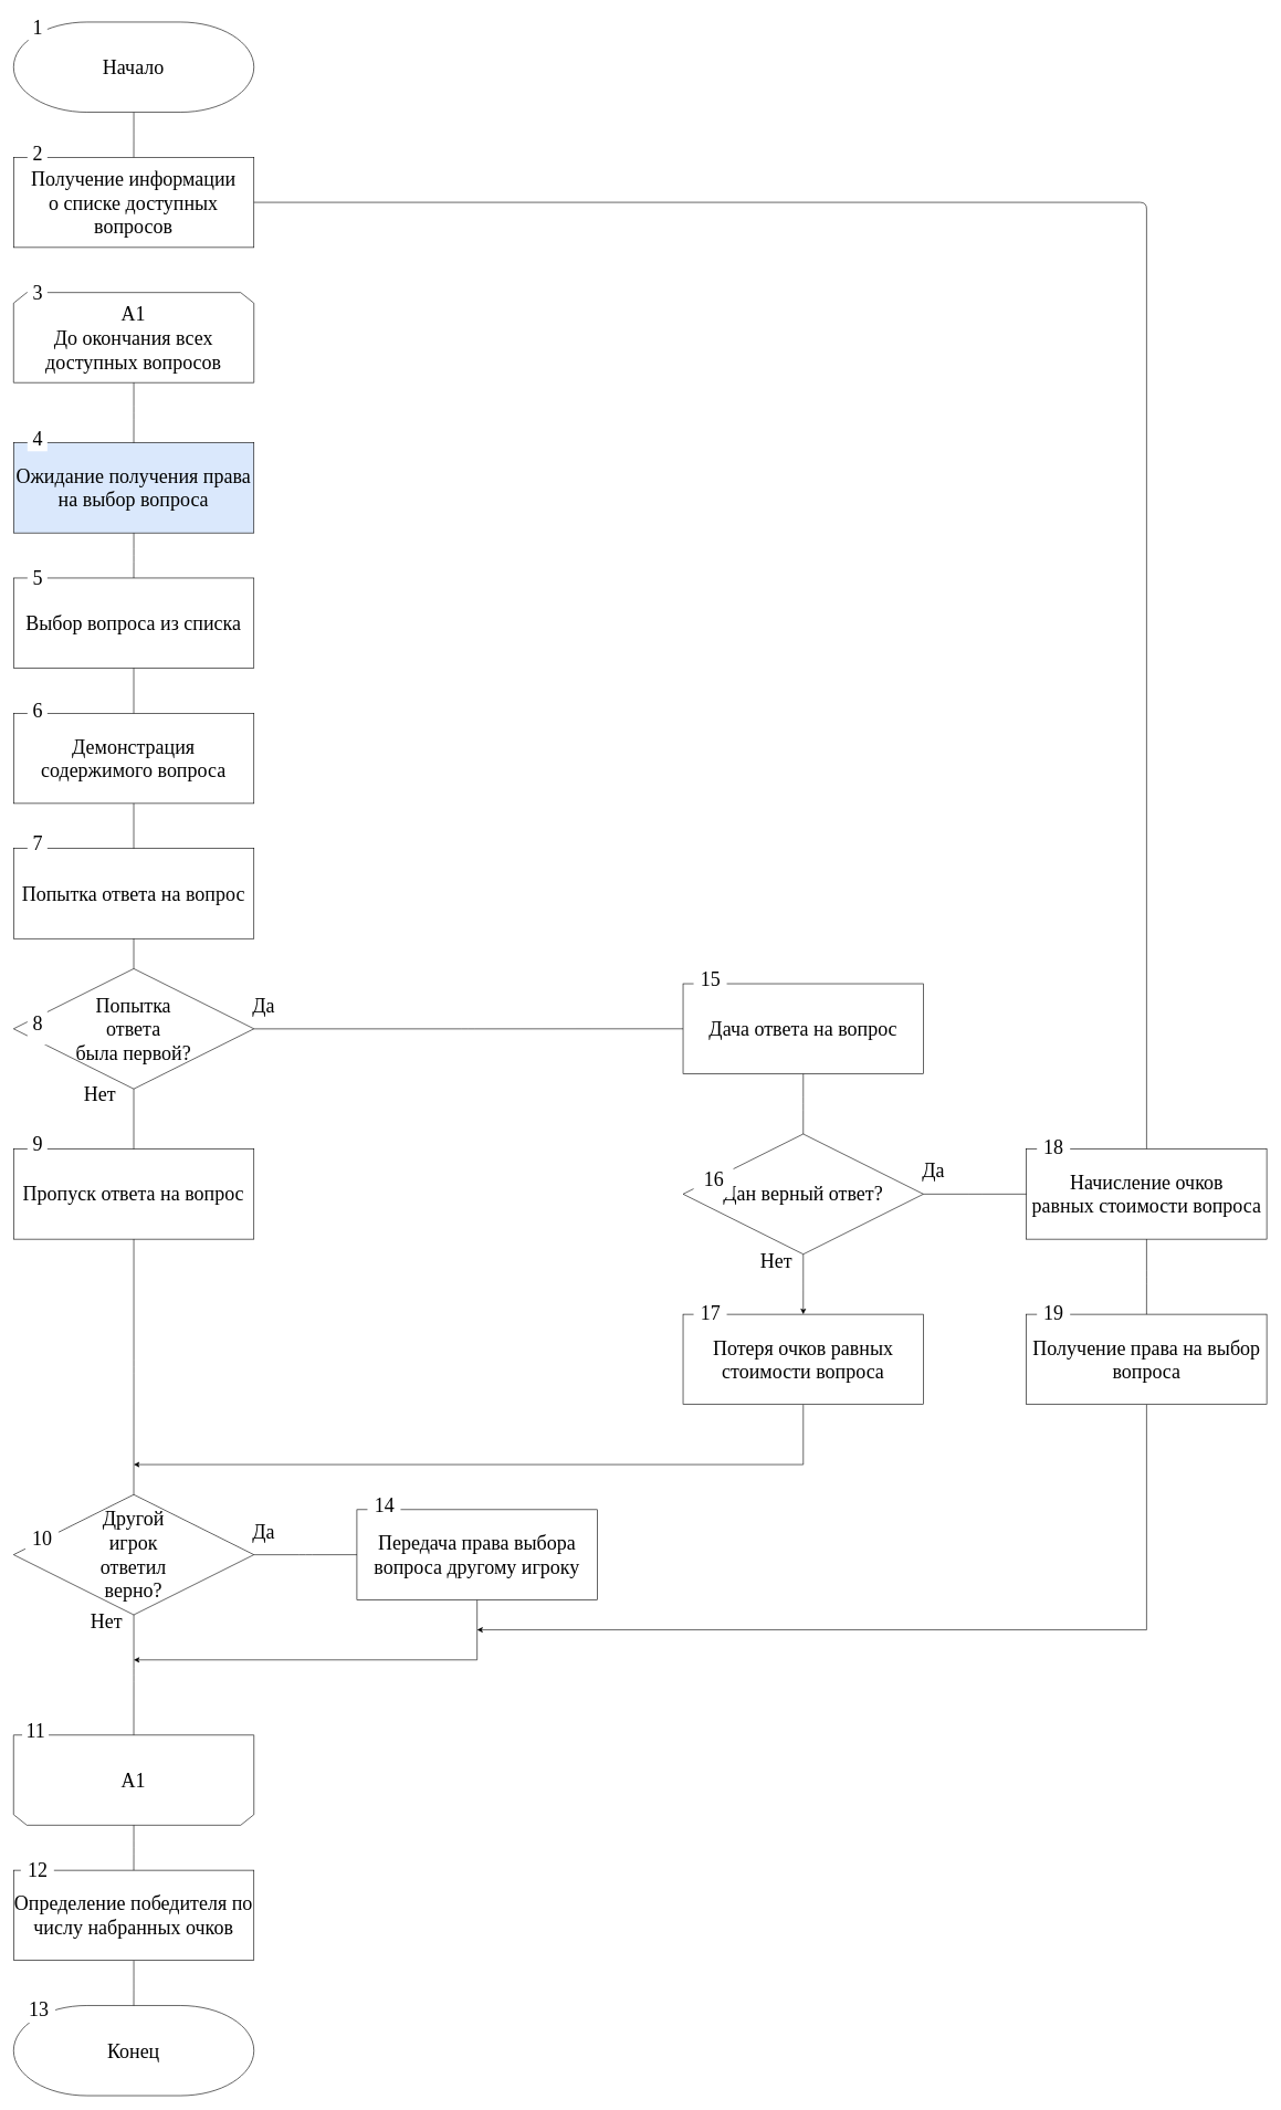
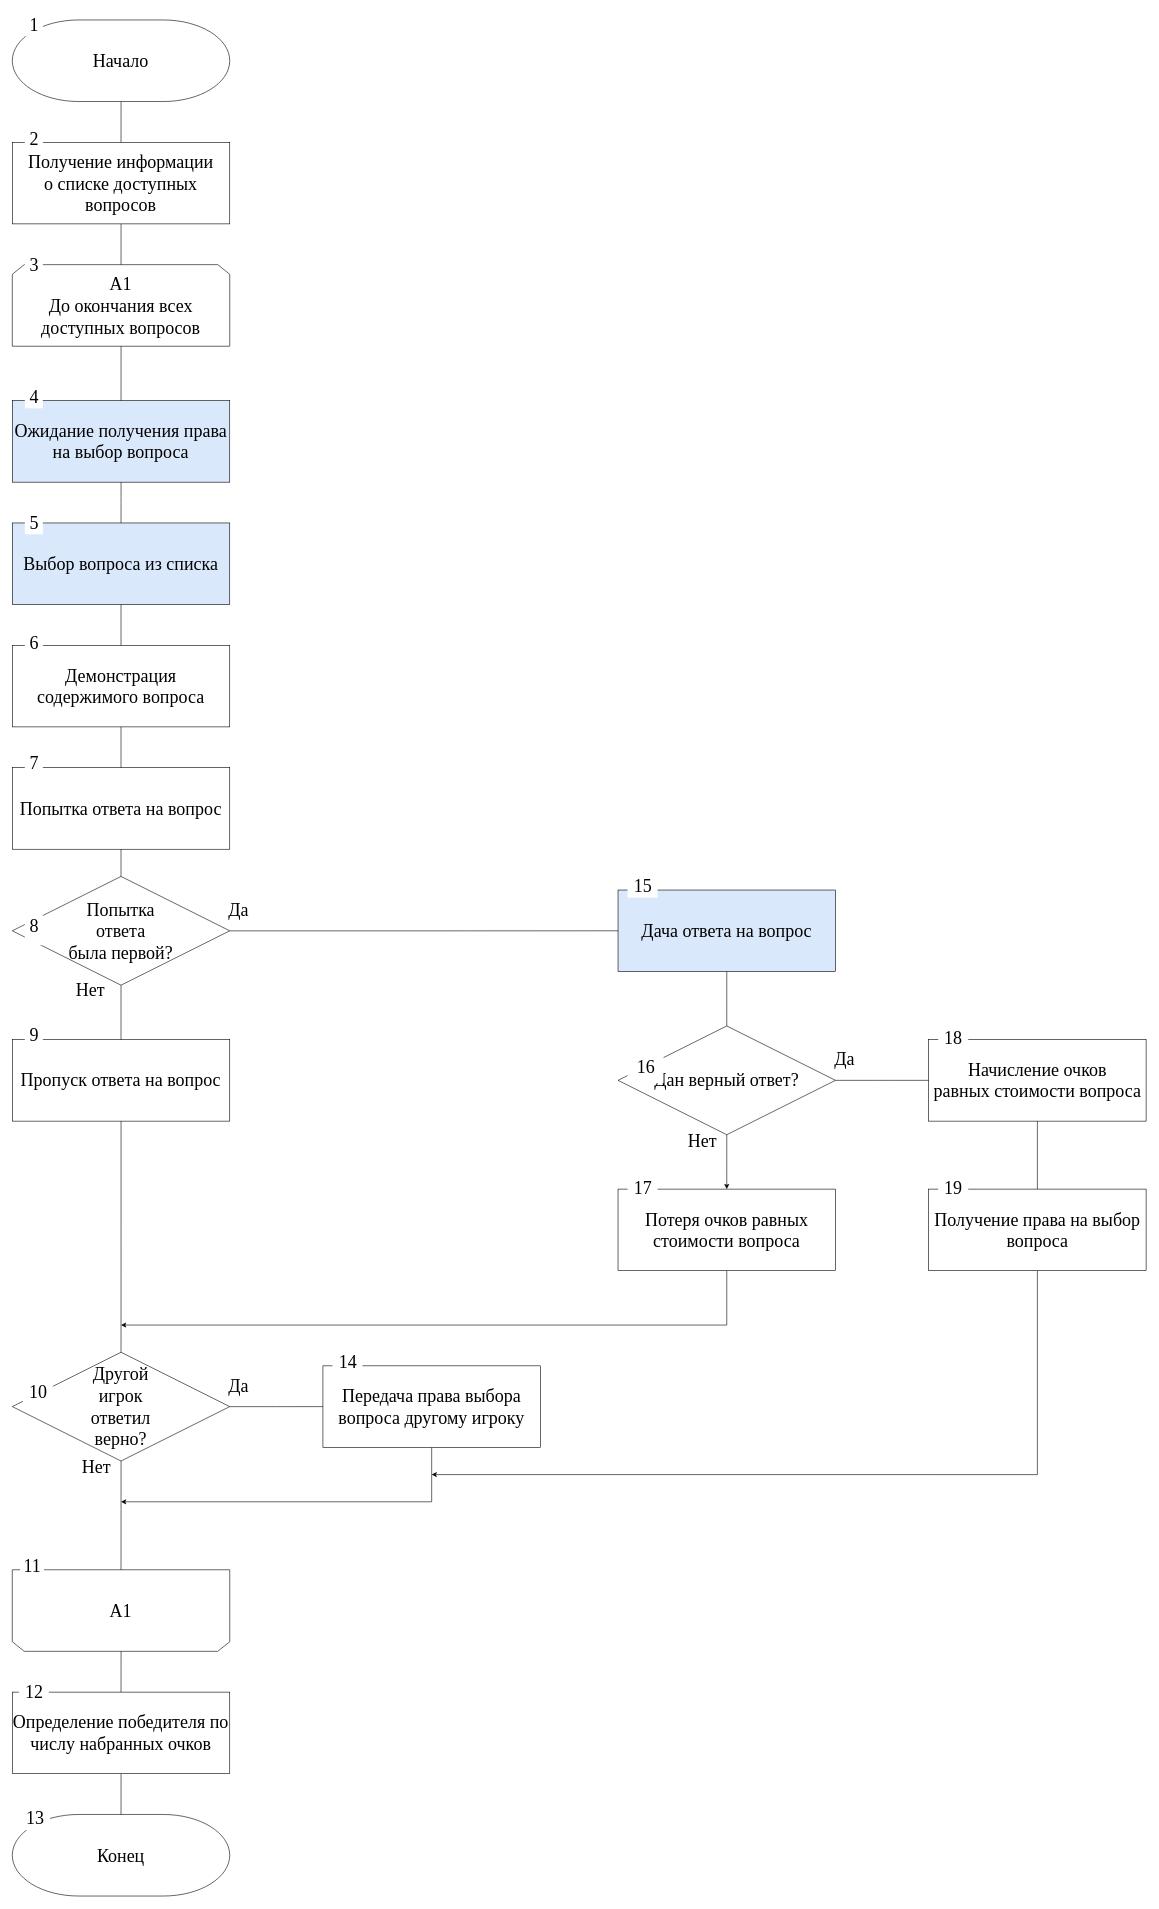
- <mxCell id="6" style="edgeStyle=orthogonalEdgeStyle;rounded=1;orthogonalLoop=1;jettySize=auto;html=1;endArrow=none;fontFamily=Times New Roman;fontSize=30;" parent="1" source="2" target="21" edge="1"><mxGeometry x="320" y="10" as="geometry" /></mxCell>
+ <mxCell id="6" style="edgeStyle=orthogonalEdgeStyle;rounded=1;orthogonalLoop=1;jettySize=auto;html=1;entryX=0.5;entryY=0;entryDx=0;entryDy=0;endArrow=none;fontFamily=Times New Roman;fontSize=30;" parent="1" source="2" target="5" edge="1"><mxGeometry x="320" y="10" as="geometry" /></mxCell>
- <mxCell id="8" value="Выбор вопроса из списка" style="rounded=0;whiteSpace=wrap;html=1;container=0;fontFamily=Times New Roman;fontSize=30;" parent="1" vertex="1"><mxGeometry x="20" y="871.151" width="362.466" height="135.971" as="geometry" /></mxCell>
+ <mxCell id="8" value="Выбор вопроса из списка" style="rounded=0;whiteSpace=wrap;html=1;container=0;fontFamily=Times New Roman;fontSize=30;fillColor=#dae8fc;" parent="1" vertex="1"><mxGeometry x="20" y="871.151" width="362.466" height="135.971" as="geometry" /></mxCell>
- <mxCell id="9" value="Дача ответа на вопрос" style="rounded=0;whiteSpace=wrap;html=1;container=0;fontFamily=Times New Roman;fontSize=30;" parent="1" vertex="1"><mxGeometry x="1029.726" y="1483.022" width="362.466" height="135.971" as="geometry" /></mxCell>
+ <mxCell id="9" value="Дача ответа на вопрос" style="rounded=0;whiteSpace=wrap;html=1;container=0;fontFamily=Times New Roman;fontSize=30;fillColor=#dae8fc;" parent="1" vertex="1"><mxGeometry x="1029.726" y="1483.022" width="362.466" height="135.971" as="geometry" /></mxCell>
